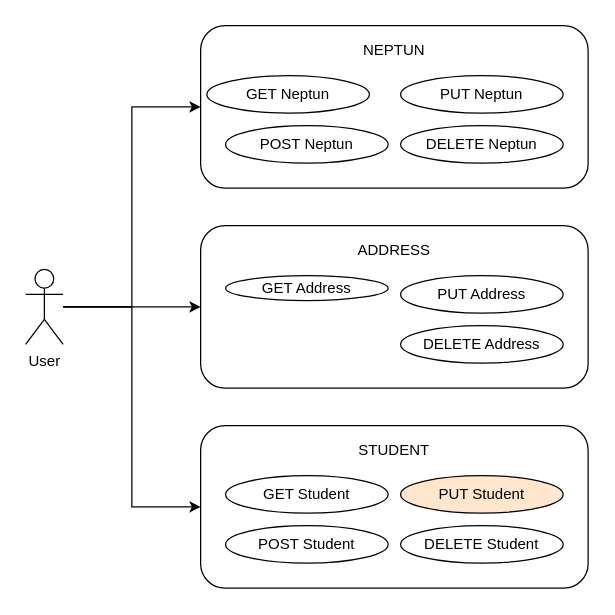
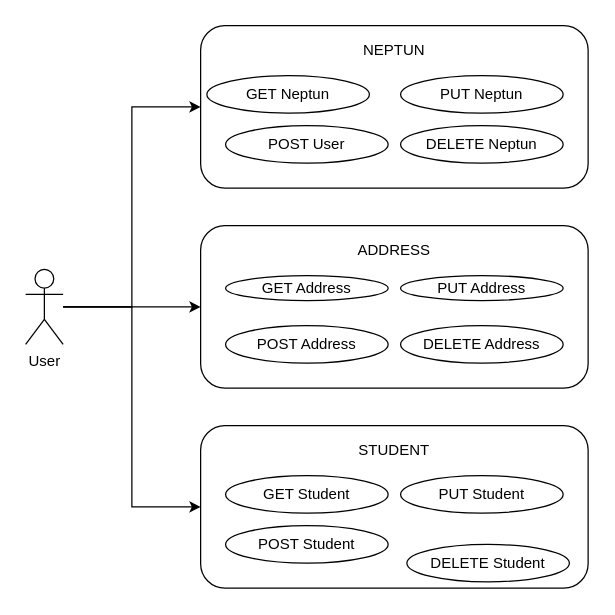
- <mxCell id="8" value="POST Neptun" style="ellipse;whiteSpace=wrap;html=1;" vertex="1" parent="1"><mxGeometry x="180" y="100" width="130" height="30" as="geometry" /></mxCell>
+ <mxCell id="8" value="POST User" style="ellipse;whiteSpace=wrap;html=1;" vertex="1" parent="1"><mxGeometry x="180" y="100" width="130" height="30" as="geometry" /></mxCell>
- <mxCell id="15" value="PUT Address" style="ellipse;whiteSpace=wrap;html=1;" vertex="1" parent="1"><mxGeometry x="320" y="220" width="130" height="30" as="geometry" /></mxCell>
+ <mxCell id="15" value="PUT Address" style="ellipse;whiteSpace=wrap;html=1;" vertex="1" parent="1"><mxGeometry x="320" y="220" width="130" height="20" as="geometry" /></mxCell>
+ <mxCell id="14" value="POST Address" style="ellipse;whiteSpace=wrap;html=1;" vertex="1" parent="1"><mxGeometry x="180" y="260" width="130" height="30" as="geometry" /></mxCell>
- <mxCell id="21" value="PUT Student" style="ellipse;whiteSpace=wrap;html=1;fillColor=#ffe6cc;" vertex="1" parent="1"><mxGeometry x="320" y="380" width="130" height="30" as="geometry" /></mxCell>
+ <mxCell id="21" value="PUT Student" style="ellipse;whiteSpace=wrap;html=1;" vertex="1" parent="1"><mxGeometry x="320" y="380" width="130" height="30" as="geometry" /></mxCell>
- <mxCell id="22" value="DELETE Student" style="ellipse;whiteSpace=wrap;html=1;" vertex="1" parent="1"><mxGeometry x="320" y="420" width="130" height="30" as="geometry" /></mxCell>
+ <mxCell id="22" value="DELETE Student" style="ellipse;whiteSpace=wrap;html=1;" vertex="1" parent="1"><mxGeometry x="325" y="435" width="130" height="30" as="geometry" /></mxCell>
